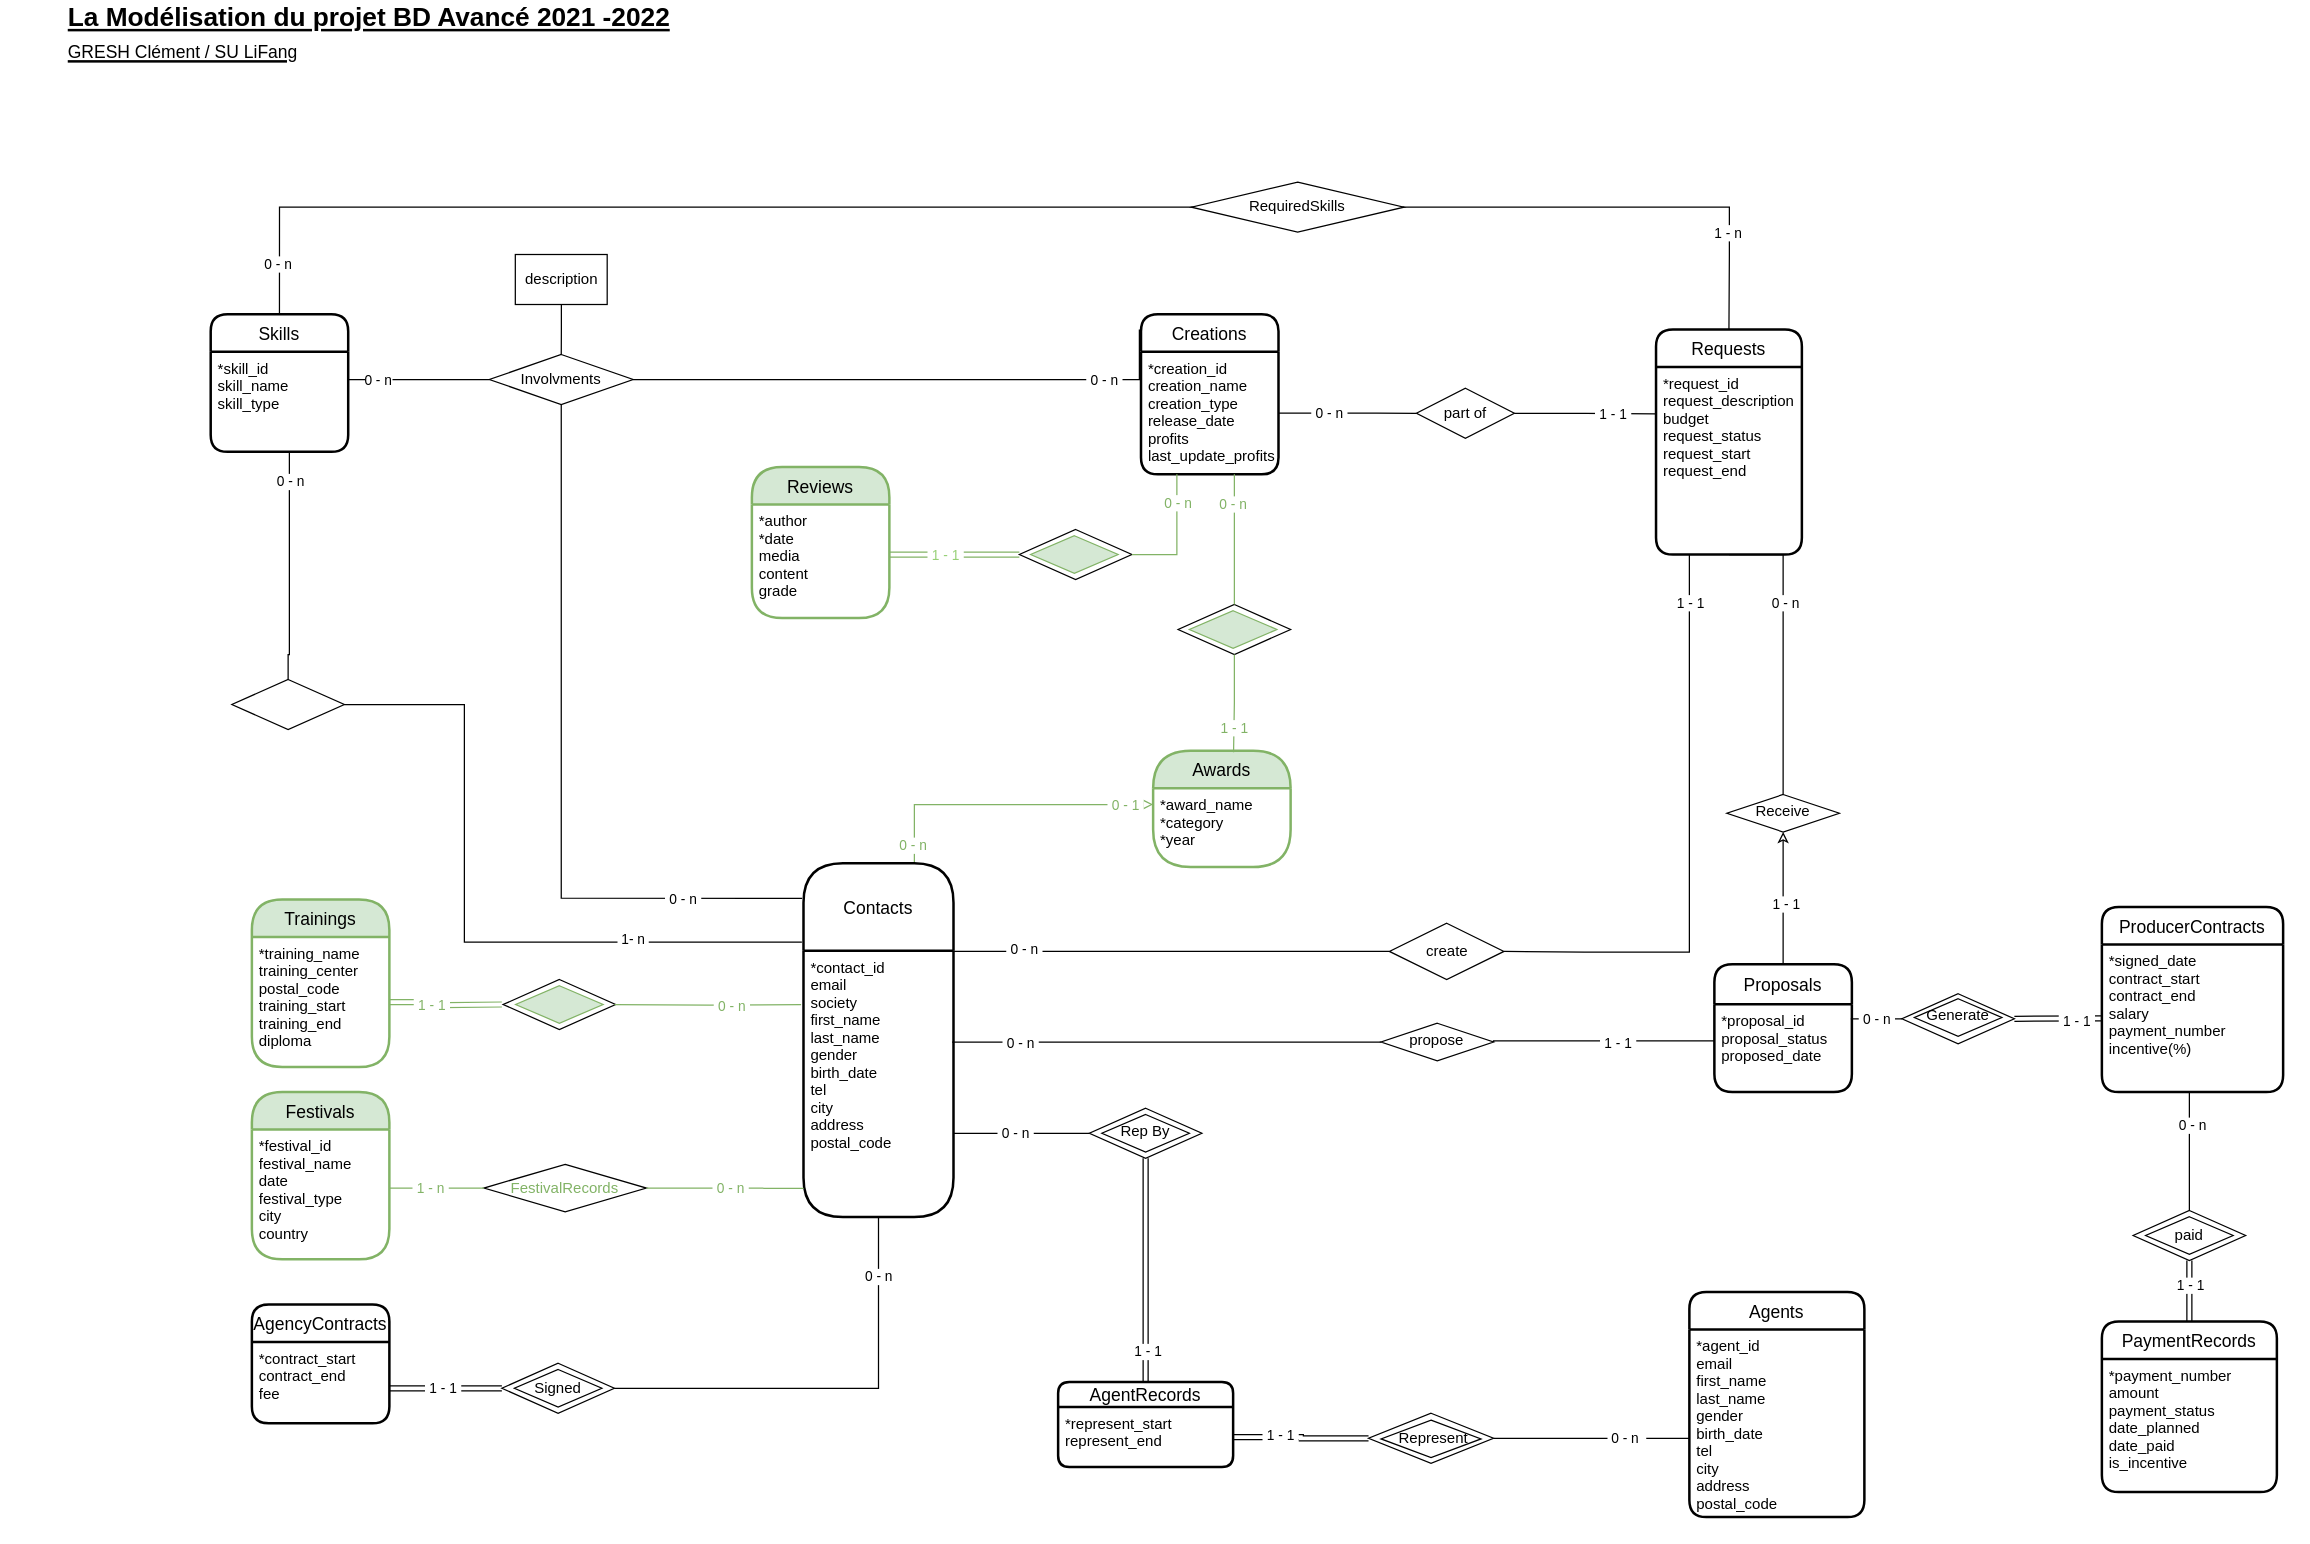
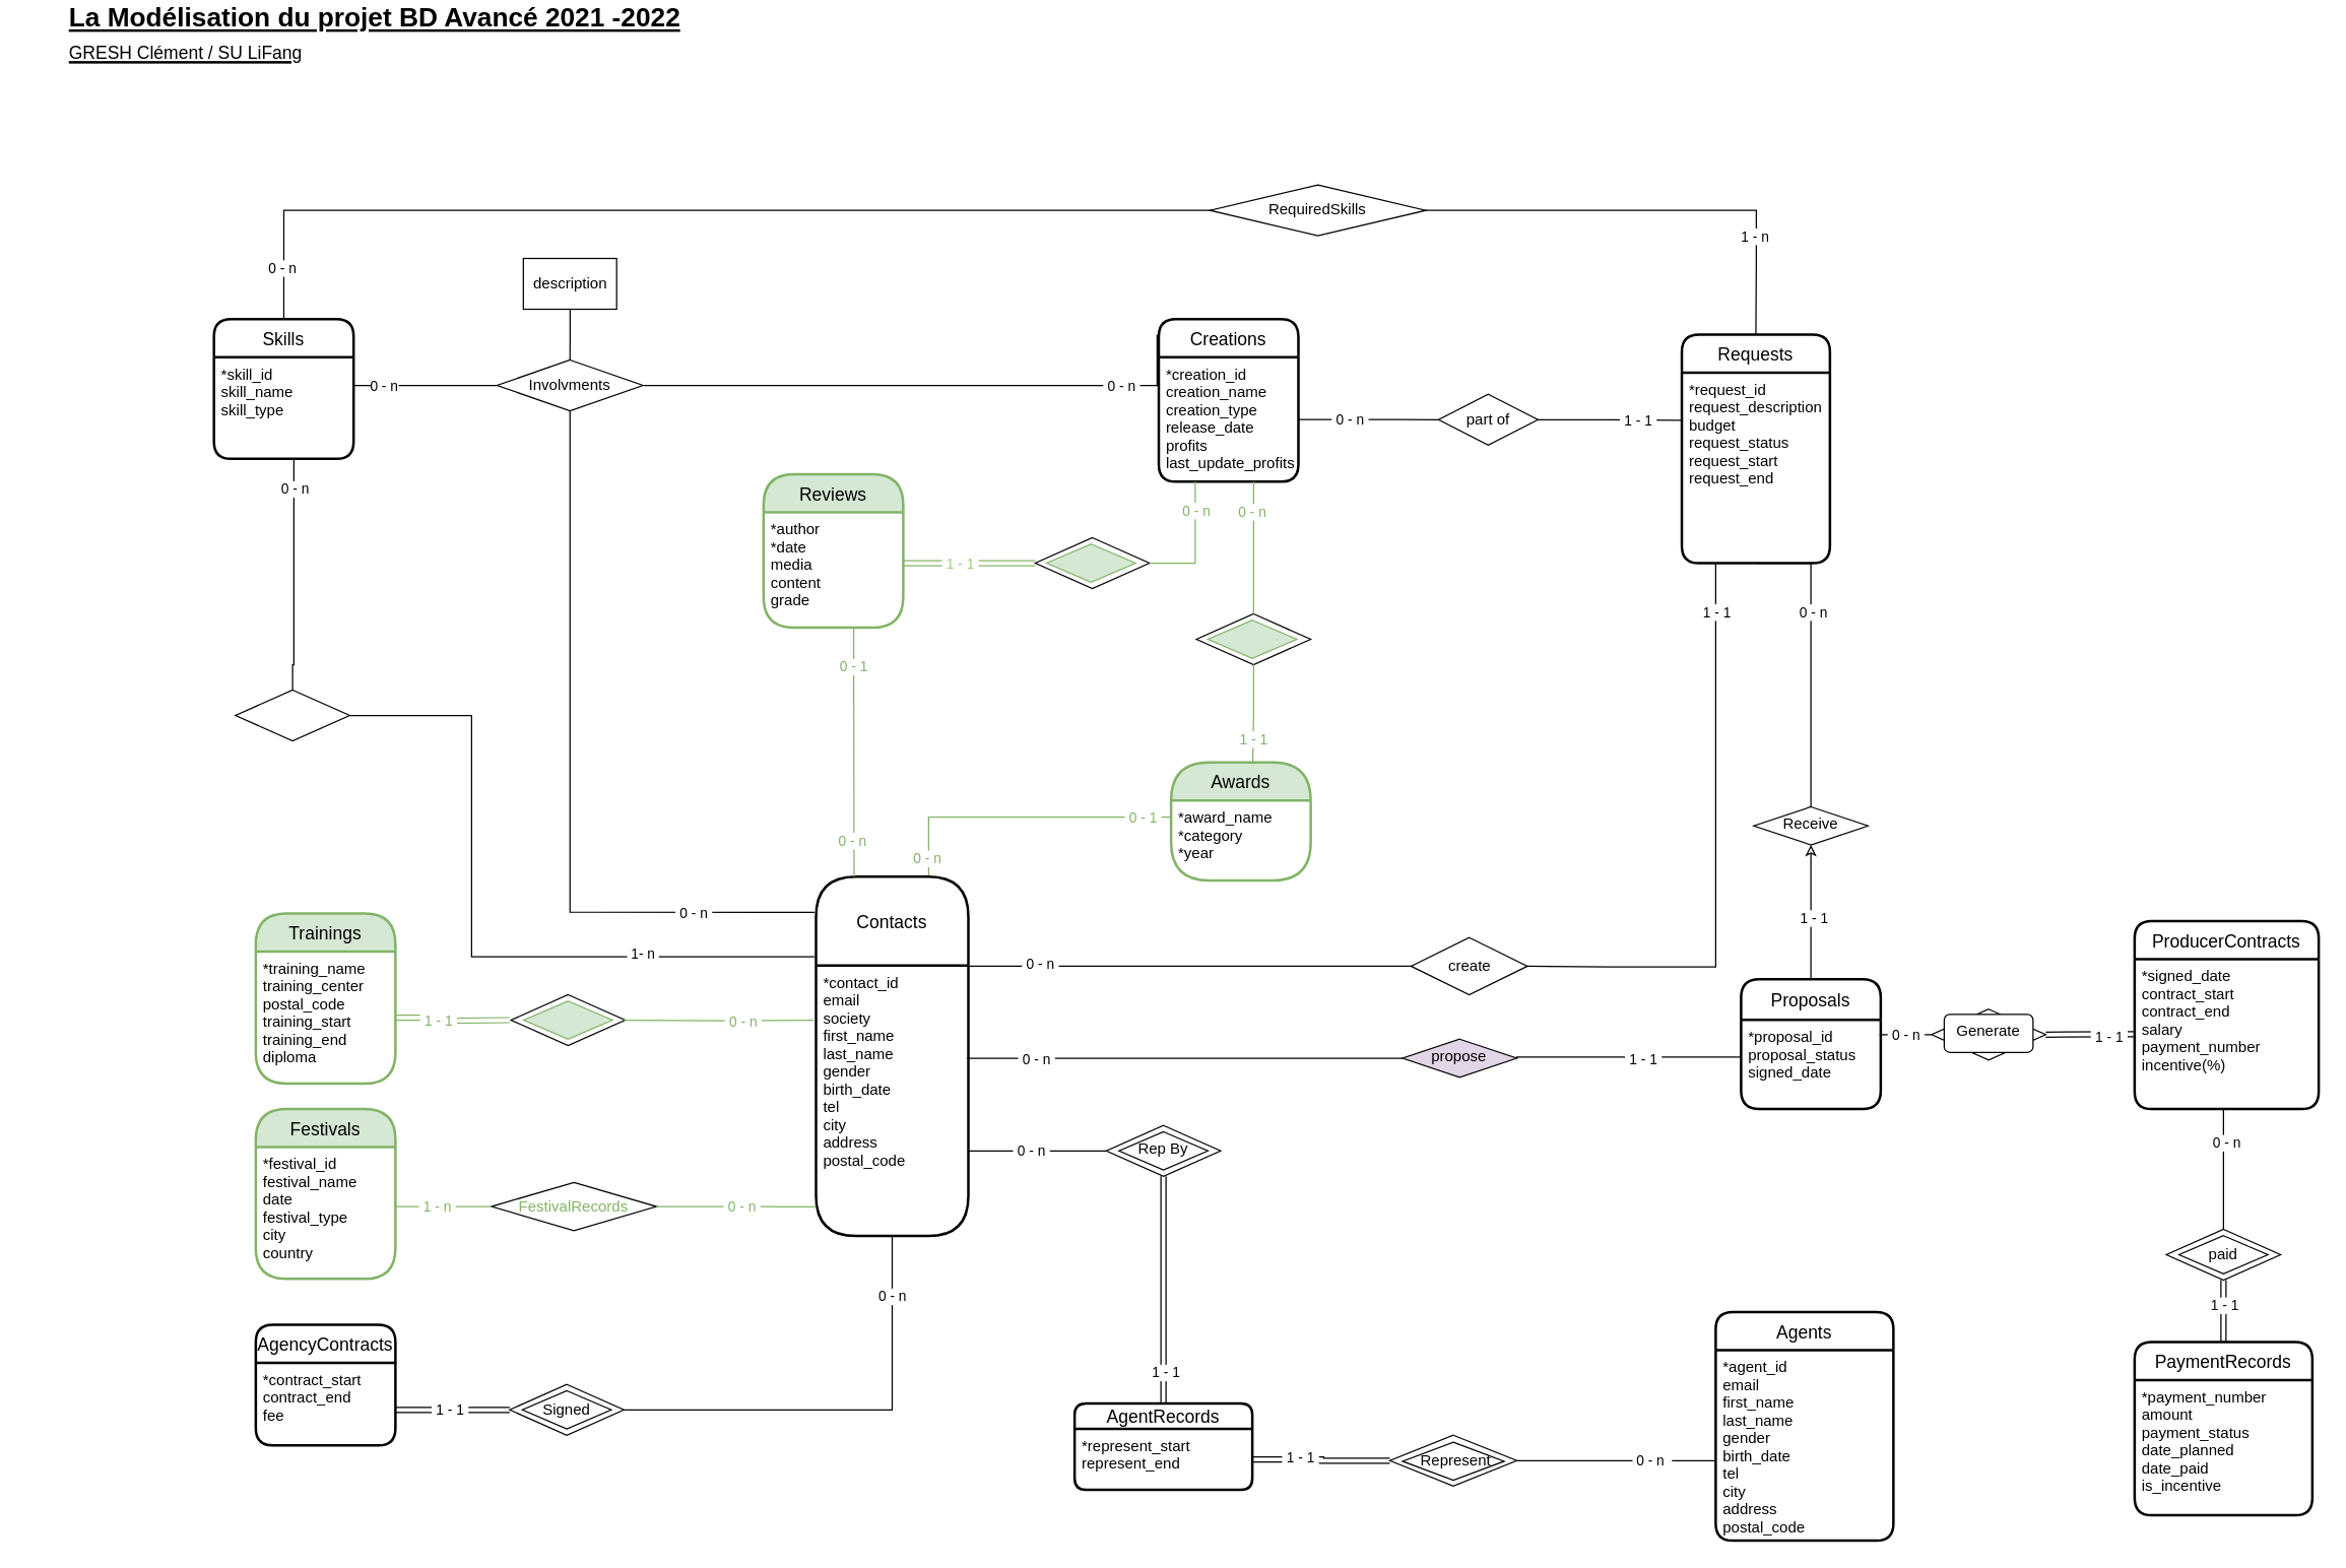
+ <mxCell id="152" style="edgeStyle=orthogonalEdgeStyle;rounded=0;orthogonalLoop=1;jettySize=auto;html=1;entryX=0.25;entryY=0;entryDx=0;entryDy=0;endArrow=none;endFill=0;fillColor=#d5e8d4;strokeColor=#82b366;" parent="1" source="106" target="6" edge="1"><mxGeometry relative="1" as="geometry"><Array as="points"><mxPoint x="672" y="531" /><mxPoint x="672" y="531" /></Array></mxGeometry></mxCell>
+ <mxCell id="153" value="&amp;nbsp;0 - 1&amp;nbsp;" style="edgeLabel;html=1;align=center;verticalAlign=middle;resizable=0;points=[];fontColor=#82B366;" parent="152" vertex="1" connectable="0"><mxGeometry x="-0.686" y="-1" relative="1" as="geometry"><mxPoint as="offset" /></mxGeometry></mxCell>
+ <mxCell id="154" value="&amp;nbsp;0 - n&amp;nbsp;" style="edgeLabel;html=1;align=center;verticalAlign=middle;resizable=0;points=[];fontColor=#82B366;" parent="152" vertex="1" connectable="0"><mxGeometry x="0.708" y="-2" relative="1" as="geometry"><mxPoint as="offset" /></mxGeometry></mxCell>
- <mxCell id="3" style="edgeStyle=orthogonalEdgeStyle;rounded=0;orthogonalLoop=1;jettySize=auto;html=1;endArrow=block;endFill=0;fillColor=#d5e8d4;strokeColor=#82b366;" parent="1" source="6" target="104" edge="1"><mxGeometry relative="1" as="geometry"><Array as="points"><mxPoint x="731" y="641" /></Array></mxGeometry></mxCell>
+ <mxCell id="3" style="edgeStyle=orthogonalEdgeStyle;rounded=0;orthogonalLoop=1;jettySize=auto;html=1;endArrow=none;endFill=0;fillColor=#d5e8d4;strokeColor=#82b366;" parent="1" source="6" target="104" edge="1"><mxGeometry relative="1" as="geometry"><Array as="points"><mxPoint x="731" y="641" /></Array></mxGeometry></mxCell>
- <mxCell id="78" value="Generate" style="rhombus;whiteSpace=wrap;html=1;align=center;verticalAlign=top;" parent="76" vertex="1"><mxGeometry y="4" width="70" height="30" as="geometry" /></mxCell>
+ <mxCell id="78" value="Generate" style="whiteSpace=wrap;html=1;align=center;verticalAlign=top;rounded=1;" parent="76" vertex="1"><mxGeometry y="4" width="70" height="30" as="geometry" /></mxCell>
- <mxCell id="67" value="*proposal_id&#10;proposal_status&#10;proposed_date" style="align=left;strokeColor=none;fillColor=none;spacingLeft=4;fontSize=12;verticalAlign=top;resizable=0;rotatable=0;part=1;" parent="66" vertex="1"><mxGeometry y="32" width="110" height="70.15" as="geometry" /></mxCell>
+ <mxCell id="67" value="*proposal_id&#10;proposal_status&#10;signed_date" style="align=left;strokeColor=none;fillColor=none;spacingLeft=4;fontSize=12;verticalAlign=top;resizable=0;rotatable=0;part=1;" parent="66" vertex="1"><mxGeometry y="32" width="110" height="70.15" as="geometry" /></mxCell>
- <mxCell id="70" value="propose" style="rhombus;whiteSpace=wrap;html=1;align=center;verticalAlign=top;" parent="69" vertex="1"><mxGeometry y="10" width="90" height="30" as="geometry" /></mxCell>
+ <mxCell id="70" value="propose" style="rhombus;whiteSpace=wrap;html=1;align=center;verticalAlign=top;fillColor=#e1d5e7;" parent="69" vertex="1"><mxGeometry y="10" width="90" height="30" as="geometry" /></mxCell>
